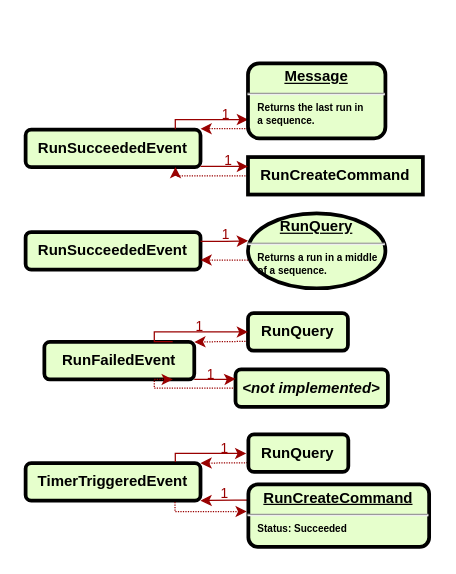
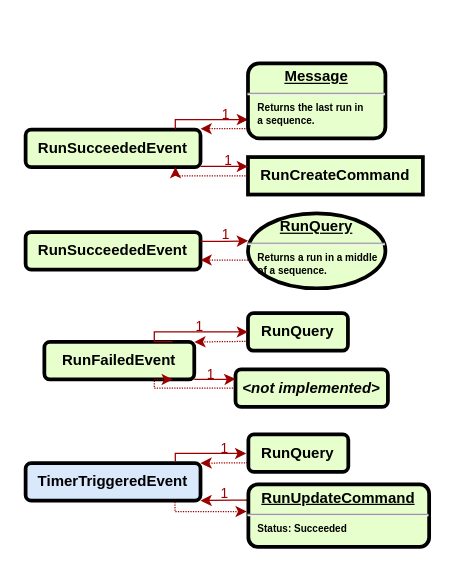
- <mxCell id="26" value="&lt;b&gt;TimerTriggeredEvent&lt;/b&gt;" style="rounded=1;whiteSpace=wrap;html=1;fontColor=#000000;strokeColor=default;strokeWidth=3;fillColor=#E6FFCC;" vertex="1" parent="2"><mxGeometry y="350" width="140" height="30" as="geometry" /></mxCell>
+ <mxCell id="26" value="&lt;b&gt;TimerTriggeredEvent&lt;/b&gt;" style="rounded=1;whiteSpace=wrap;html=1;fontColor=#000000;strokeColor=default;strokeWidth=3;fillColor=#dae8fc;" vertex="1" parent="2"><mxGeometry y="350" width="140" height="30" as="geometry" /></mxCell>
- <mxCell id="33" value="&lt;p style=&quot;margin: 4px 0px 0px ; text-align: center&quot;&gt;&lt;u&gt;RunCreateCommand&lt;/u&gt;&lt;br&gt;&lt;/p&gt;&lt;hr&gt;&lt;p style=&quot;text-align: justify ; margin: 0px 0px 0px 8px ; font-size: 8px&quot;&gt;Status: Succeeded&lt;/p&gt;" style="verticalAlign=middle;align=center;overflow=fill;fontSize=12;fontFamily=Helvetica;html=1;rounded=1;fontStyle=1;strokeWidth=3;fillColor=#E6FFCC" vertex="1" parent="2"><mxGeometry x="178.31" y="367" width="144.69" height="50" as="geometry" /></mxCell>
+ <mxCell id="33" value="&lt;p style=&quot;margin: 4px 0px 0px ; text-align: center&quot;&gt;&lt;u&gt;RunUpdateCommand&lt;/u&gt;&lt;br&gt;&lt;/p&gt;&lt;hr&gt;&lt;p style=&quot;text-align: justify ; margin: 0px 0px 0px 8px ; font-size: 8px&quot;&gt;Status: Succeeded&lt;/p&gt;" style="verticalAlign=middle;align=center;overflow=fill;fontSize=12;fontFamily=Helvetica;html=1;rounded=1;fontStyle=1;strokeWidth=3;fillColor=#E6FFCC" vertex="1" parent="2"><mxGeometry x="178.31" y="367" width="144.69" height="50" as="geometry" /></mxCell>
